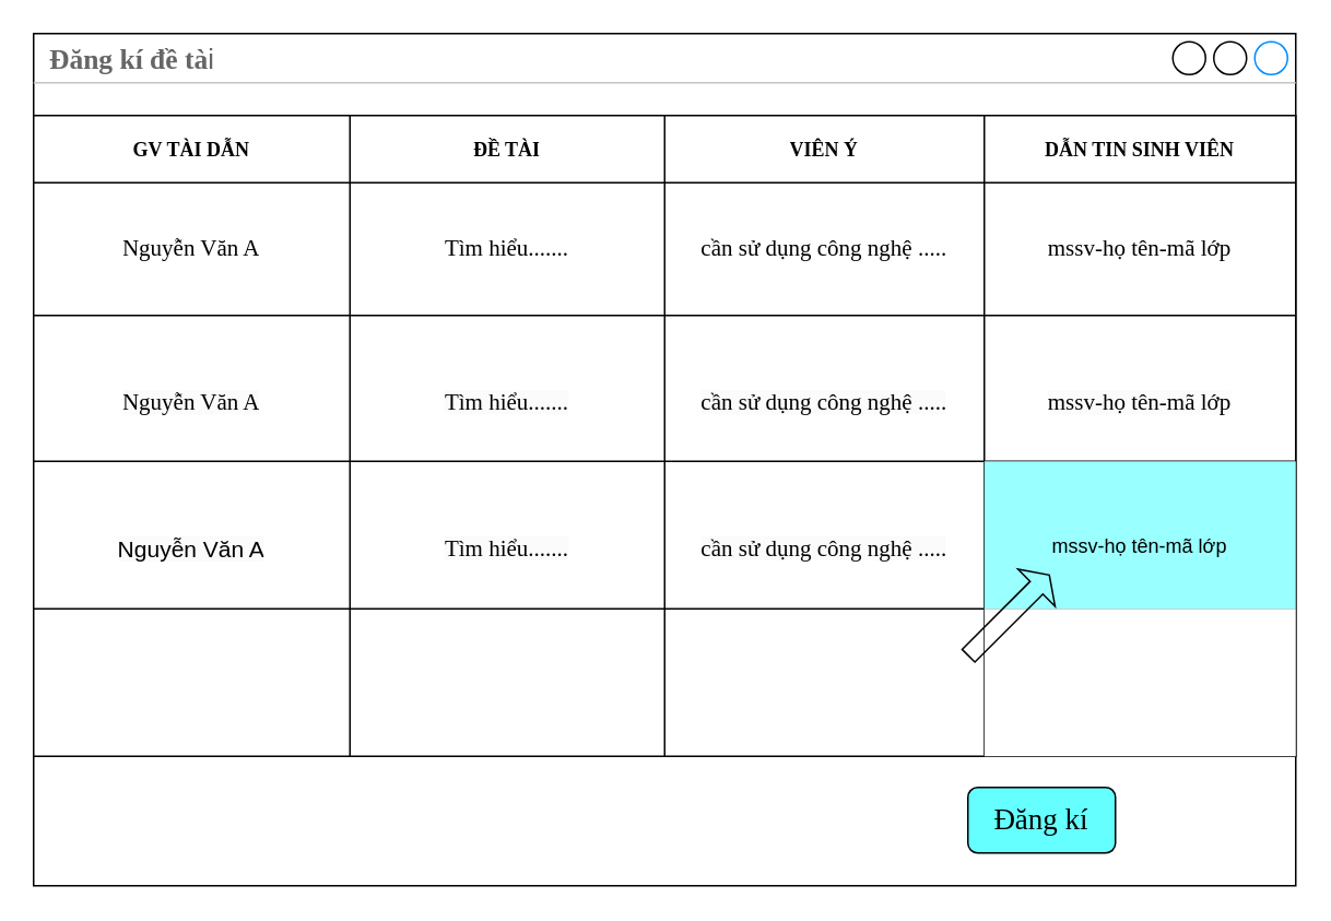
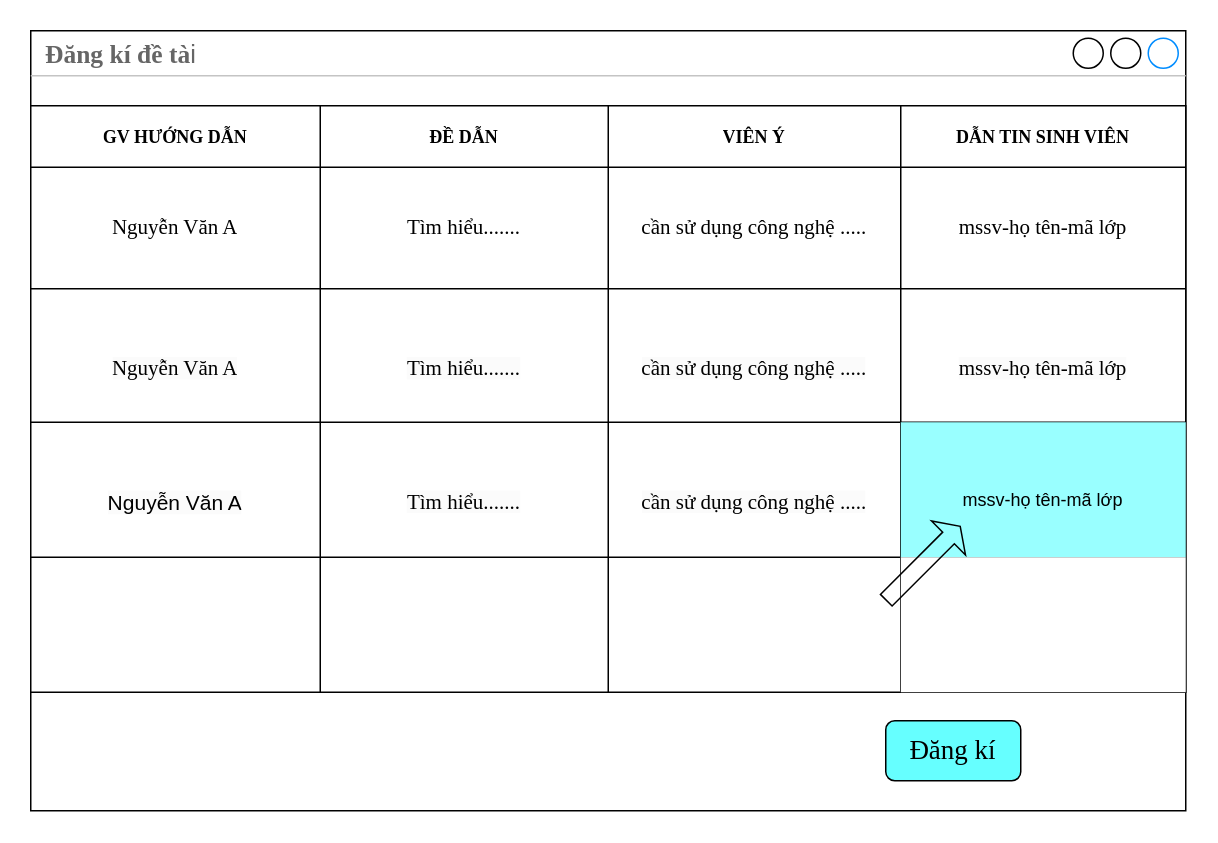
- <mxCell id="6" value="&lt;b&gt;&lt;font face=&quot;Times New Roman&quot;&gt;GV TÀI DẪN&lt;/font&gt;&lt;/b&gt;" style="shape=partialRectangle;html=1;whiteSpace=wrap;connectable=0;strokeColor=inherit;overflow=hidden;fillColor=none;top=0;left=0;bottom=0;right=0;pointerEvents=1;" parent="5" vertex="1"><mxGeometry width="193" height="41" as="geometry"><mxRectangle width="193" height="41" as="alternateBounds" /></mxGeometry></mxCell>
+ <mxCell id="6" value="&lt;b&gt;&lt;font face=&quot;Times New Roman&quot;&gt;GV HƯỚNG DẪN&lt;/font&gt;&lt;/b&gt;" style="shape=partialRectangle;html=1;whiteSpace=wrap;connectable=0;strokeColor=inherit;overflow=hidden;fillColor=none;top=0;left=0;bottom=0;right=0;pointerEvents=1;" parent="5" vertex="1"><mxGeometry width="193" height="41" as="geometry"><mxRectangle width="193" height="41" as="alternateBounds" /></mxGeometry></mxCell>
- <mxCell id="7" value="&lt;b&gt;&lt;font face=&quot;Times New Roman&quot;&gt;ĐỀ TÀI&lt;/font&gt;&lt;/b&gt;" style="shape=partialRectangle;html=1;whiteSpace=wrap;connectable=0;strokeColor=inherit;overflow=hidden;fillColor=none;top=0;left=0;bottom=0;right=0;pointerEvents=1;" parent="5" vertex="1"><mxGeometry x="193" width="192" height="41" as="geometry"><mxRectangle width="192" height="41" as="alternateBounds" /></mxGeometry></mxCell>
+ <mxCell id="7" value="&lt;b&gt;&lt;font face=&quot;Times New Roman&quot;&gt;ĐỀ DẪN&lt;/font&gt;&lt;/b&gt;" style="shape=partialRectangle;html=1;whiteSpace=wrap;connectable=0;strokeColor=inherit;overflow=hidden;fillColor=none;top=0;left=0;bottom=0;right=0;pointerEvents=1;" parent="5" vertex="1"><mxGeometry x="193" width="192" height="41" as="geometry"><mxRectangle width="192" height="41" as="alternateBounds" /></mxGeometry></mxCell>
